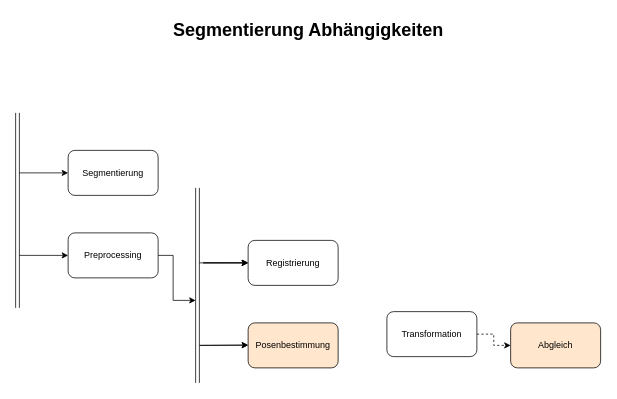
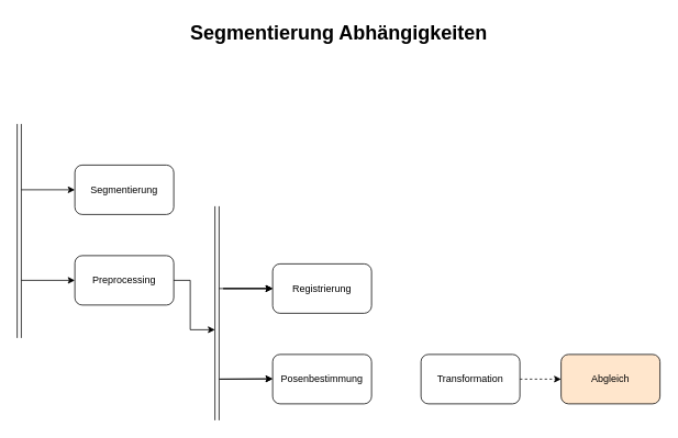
- <mxCell id="9" value="Transformation" style="rounded=1;whiteSpace=wrap;html=1;" vertex="1" parent="1"><mxGeometry x="515" y="415" width="120" height="60" as="geometry" /></mxCell>
+ <mxCell id="9" value="Transformation" style="rounded=1;whiteSpace=wrap;html=1;" vertex="1" parent="1"><mxGeometry x="510" y="430" width="120" height="60" as="geometry" /></mxCell>
- <mxCell id="7" value="Posenbestimmung" style="rounded=1;whiteSpace=wrap;html=1;fillColor=#ffe6cc;" vertex="1" parent="1"><mxGeometry x="330" y="430" width="120" height="60" as="geometry" /></mxCell>
+ <mxCell id="7" value="Posenbestimmung" style="rounded=1;whiteSpace=wrap;html=1;" vertex="1" parent="1"><mxGeometry x="330" y="430" width="120" height="60" as="geometry" /></mxCell>
